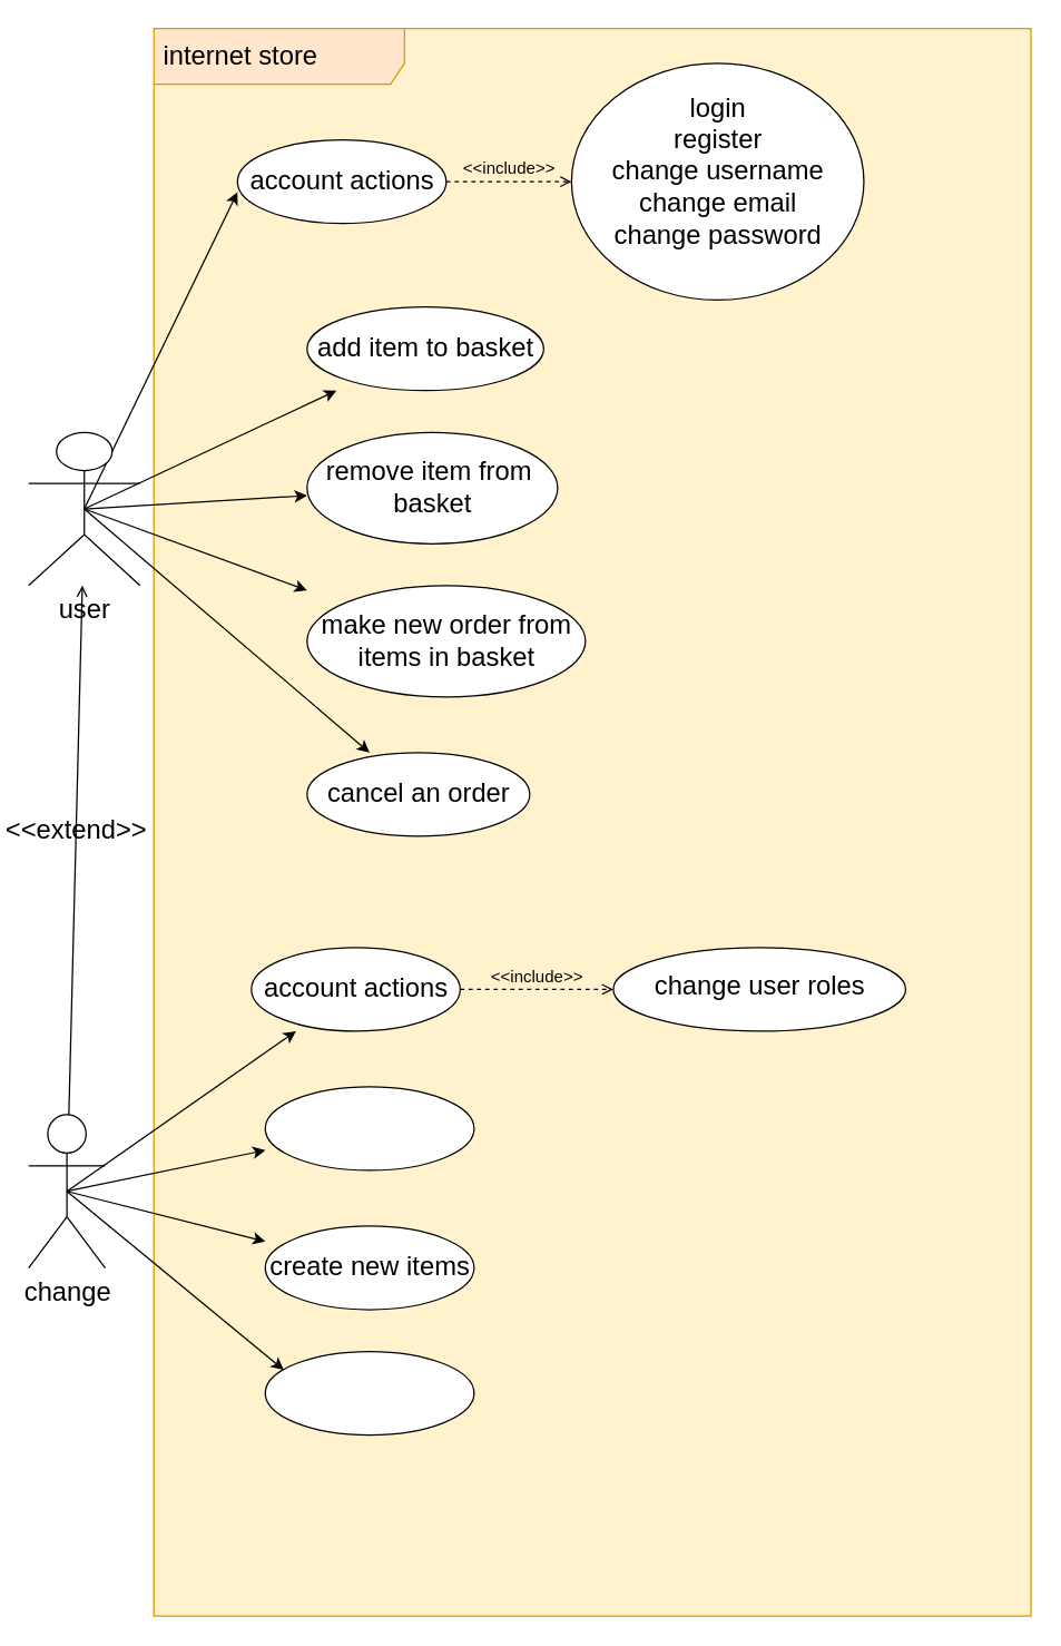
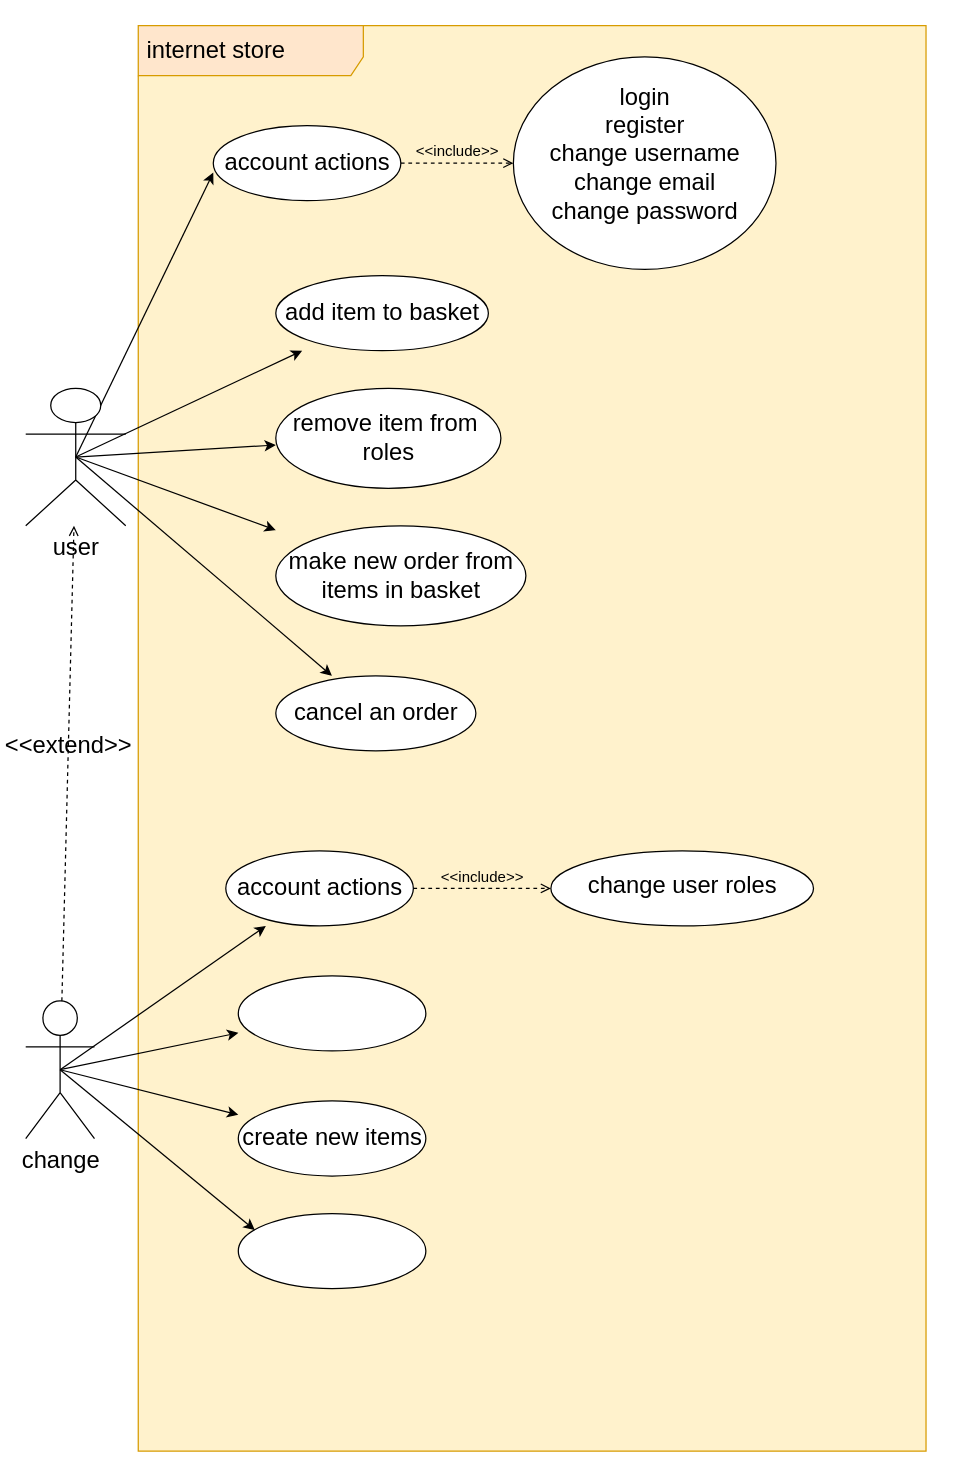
- <mxCell id="22" value="remove item from&amp;nbsp;&lt;br&gt;basket" style="html=1;strokeColor=none;fillColor=none;align=center;verticalAlign=middle;rotatable=0;fontSize=19;" parent="21" vertex="1"><mxGeometry y="30" width="180" height="20" as="geometry" /></mxCell>
+ <mxCell id="22" value="remove item from&amp;nbsp;&lt;br&gt;roles" style="html=1;strokeColor=none;fillColor=none;align=center;verticalAlign=middle;rotatable=0;fontSize=19;" parent="21" vertex="1"><mxGeometry y="30" width="180" height="20" as="geometry" /></mxCell>
- <mxCell id="15" value="&amp;lt;&amp;lt;extend&amp;gt;&amp;gt;" style="html=1;verticalAlign=bottom;labelBackgroundColor=none;endArrow=open;endFill=0;dashed=0;rounded=0;fontSize=19;" parent="1" source="12" target="7" edge="1"><mxGeometry width="160" relative="1" as="geometry"><mxPoint x="0" y="404.23" as="sourcePoint" /><mxPoint x="160" y="404.23" as="targetPoint" /></mxGeometry></mxCell>
+ <mxCell id="15" value="&amp;lt;&amp;lt;extend&amp;gt;&amp;gt;" style="html=1;verticalAlign=bottom;labelBackgroundColor=none;endArrow=open;endFill=0;dashed=1;rounded=0;fontSize=19;" parent="1" source="12" target="7" edge="1"><mxGeometry width="160" relative="1" as="geometry"><mxPoint x="0" y="404.23" as="sourcePoint" /><mxPoint x="160" y="404.23" as="targetPoint" /></mxGeometry></mxCell>
